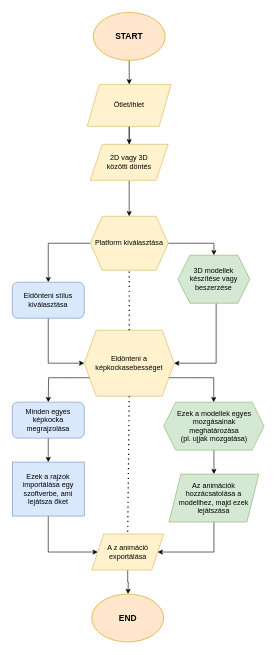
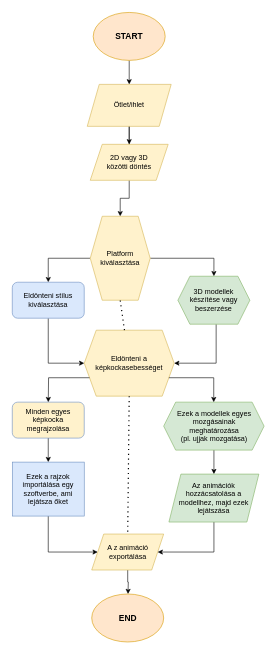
- <mxCell id="11" value="Platform kiválasztása" style="shape=hexagon;perimeter=hexagonPerimeter2;whiteSpace=wrap;html=1;fixedSize=1;fillColor=#fff2cc;strokeColor=#d6b656;" vertex="1" parent="1"><mxGeometry x="150" y="360" width="130" height="90" as="geometry" /></mxCell>
+ <mxCell id="11" value="Platform kiválasztása" style="shape=hexagon;perimeter=hexagonPerimeter2;whiteSpace=wrap;html=1;fixedSize=1;fillColor=#fff2cc;strokeColor=#d6b656;" vertex="1" parent="1"><mxGeometry x="150" y="360" width="100" height="140" as="geometry" /></mxCell>
- <mxCell id="16" value="3D modellek készítése vagy beszerzése" style="shape=hexagon;perimeter=hexagonPerimeter2;whiteSpace=wrap;html=1;fixedSize=1;fillColor=#d5e8d4;strokeColor=#82b366;" vertex="1" parent="1"><mxGeometry x="296.25" y="425" width="120" height="80" as="geometry" /></mxCell>
+ <mxCell id="16" value="3D modellek készítése vagy beszerzése" style="shape=hexagon;perimeter=hexagonPerimeter2;whiteSpace=wrap;html=1;fixedSize=1;fillColor=#d5e8d4;strokeColor=#82b366;" vertex="1" parent="1"><mxGeometry x="296.25" y="460" width="120" height="80" as="geometry" /></mxCell>
- <mxCell id="19" value="Minden egyes képkocka megrajzolása" style="rounded=1;whiteSpace=wrap;html=1;fillColor=#dae8fc;strokeColor=#6c8ebf;" vertex="1" parent="1"><mxGeometry x="20" y="670" width="120" height="60" as="geometry" /></mxCell>
+ <mxCell id="19" value="Minden egyes képkocka megrajzolása" style="rounded=1;whiteSpace=wrap;html=1;fillColor=#fff2cc;strokeColor=#6c8ebf;" vertex="1" parent="1"><mxGeometry x="20" y="670" width="120" height="60" as="geometry" /></mxCell>
